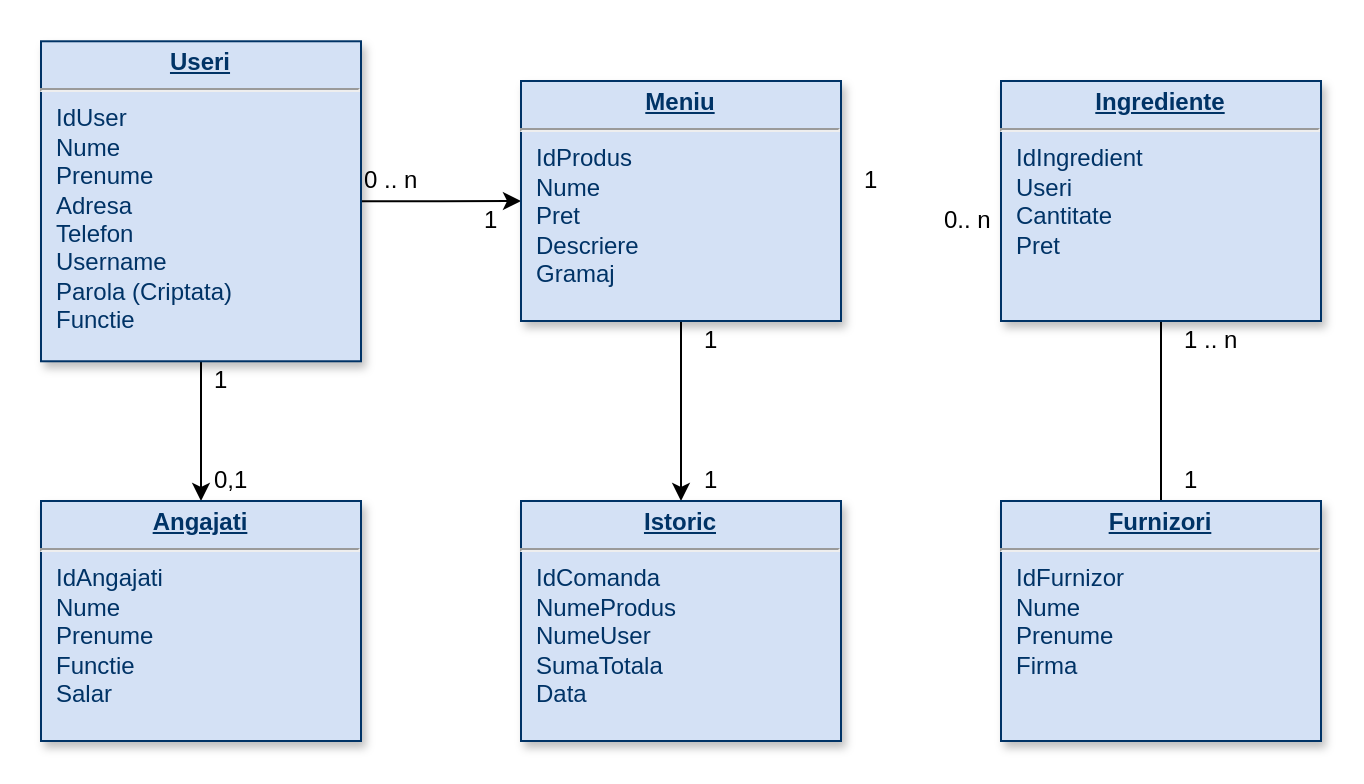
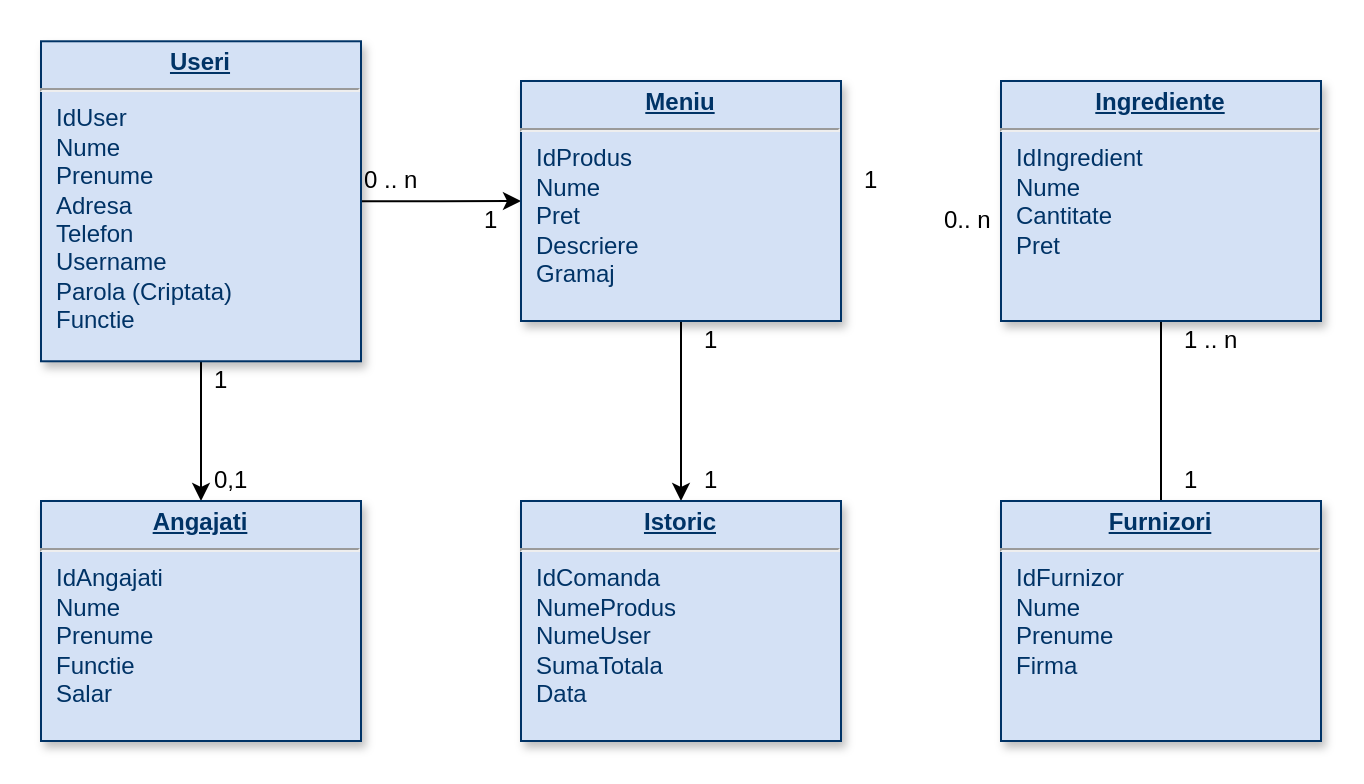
- <mxCell id="11" value="&lt;p style=&quot;margin: 0px ; margin-top: 4px ; text-align: center ; text-decoration: underline&quot;&gt;&lt;b&gt;Ingrediente&lt;/b&gt;&lt;/p&gt;&lt;hr&gt;&lt;p style=&quot;margin: 0px ; margin-left: 8px&quot;&gt;IdIngredient&lt;/p&gt;&lt;p style=&quot;margin: 0px ; margin-left: 8px&quot;&gt;Useri&lt;/p&gt;&lt;p style=&quot;margin: 0px ; margin-left: 8px&quot;&gt;Cantitate&lt;/p&gt;&lt;p style=&quot;margin: 0px ; margin-left: 8px&quot;&gt;Pret&lt;/p&gt;" style="verticalAlign=top;align=left;overflow=fill;fontSize=12;fontFamily=Helvetica;html=1;strokeColor=#003366;shadow=1;fillColor=#D4E1F5;fontColor=#003366" vertex="1" parent="1"><mxGeometry x="500" y="40" width="160" height="120" as="geometry" /></mxCell>
+ <mxCell id="11" value="&lt;p style=&quot;margin: 0px ; margin-top: 4px ; text-align: center ; text-decoration: underline&quot;&gt;&lt;b&gt;Ingrediente&lt;/b&gt;&lt;/p&gt;&lt;hr&gt;&lt;p style=&quot;margin: 0px ; margin-left: 8px&quot;&gt;IdIngredient&lt;/p&gt;&lt;p style=&quot;margin: 0px ; margin-left: 8px&quot;&gt;Nume&lt;/p&gt;&lt;p style=&quot;margin: 0px ; margin-left: 8px&quot;&gt;Cantitate&lt;/p&gt;&lt;p style=&quot;margin: 0px ; margin-left: 8px&quot;&gt;Pret&lt;/p&gt;" style="verticalAlign=top;align=left;overflow=fill;fontSize=12;fontFamily=Helvetica;html=1;strokeColor=#003366;shadow=1;fillColor=#D4E1F5;fontColor=#003366" vertex="1" parent="1"><mxGeometry x="500" y="40" width="160" height="120" as="geometry" /></mxCell>
